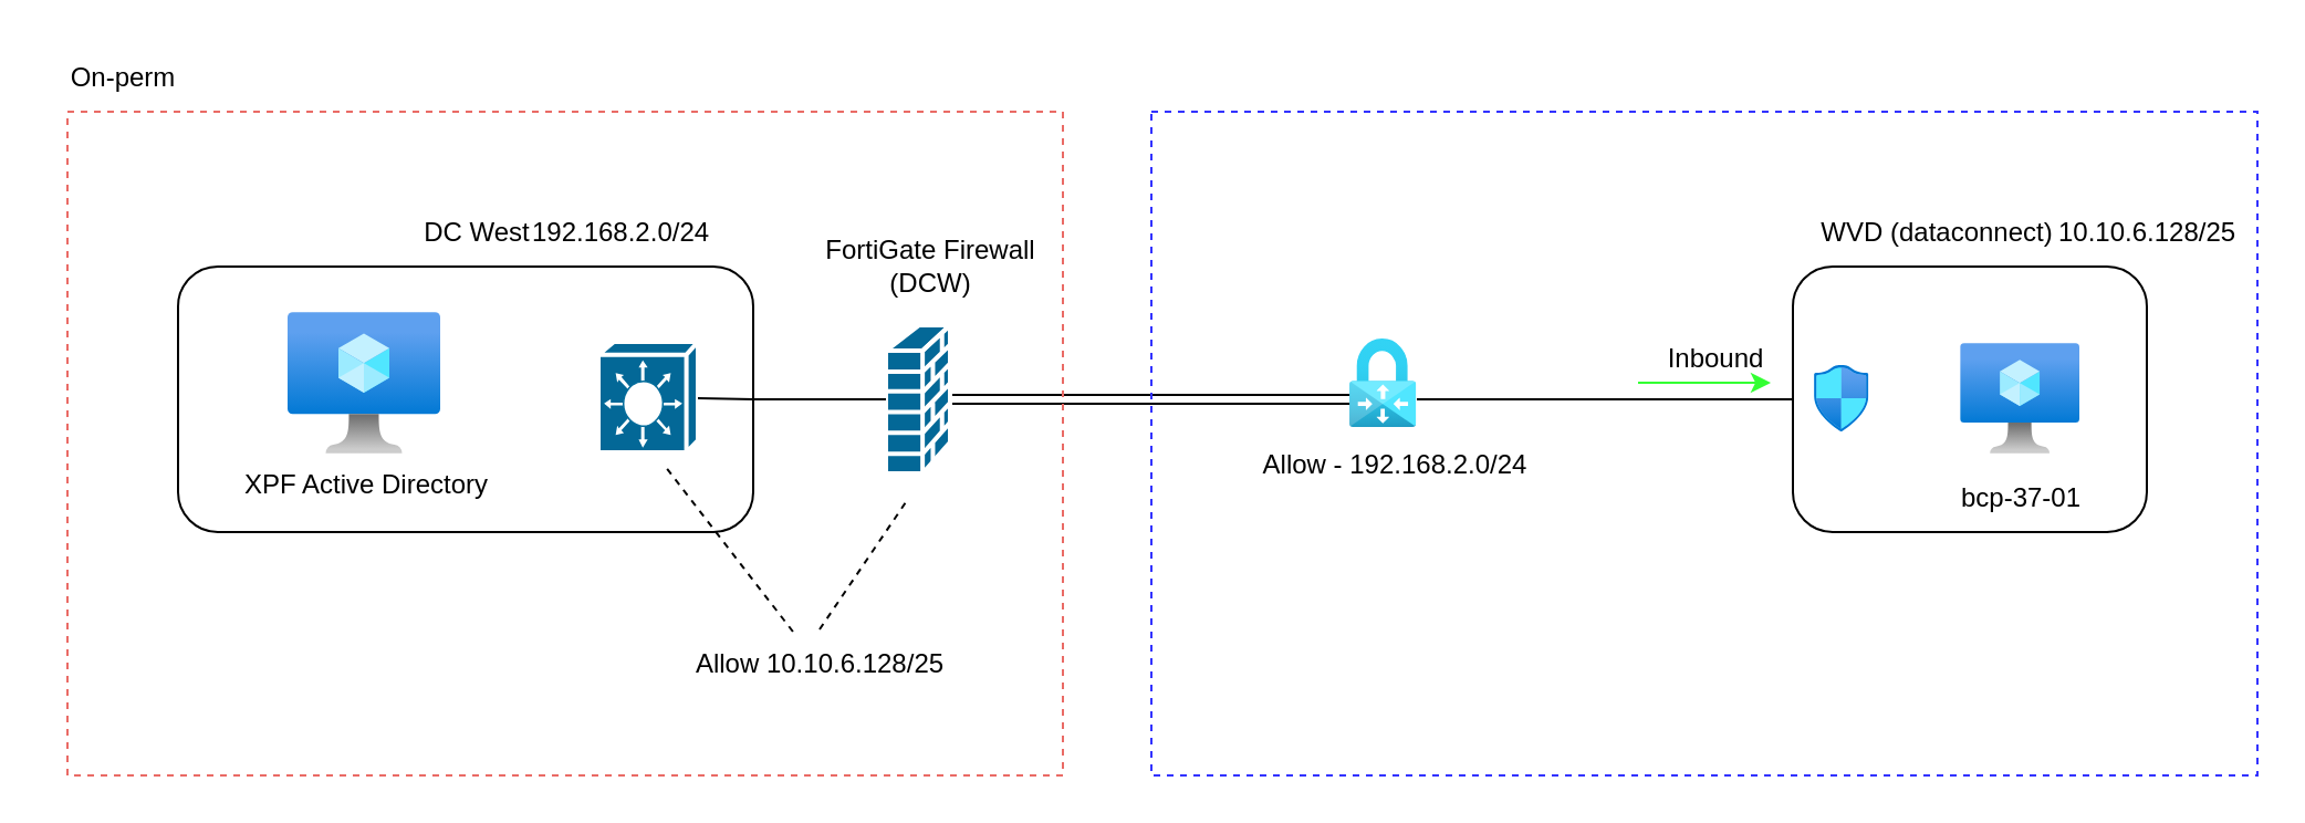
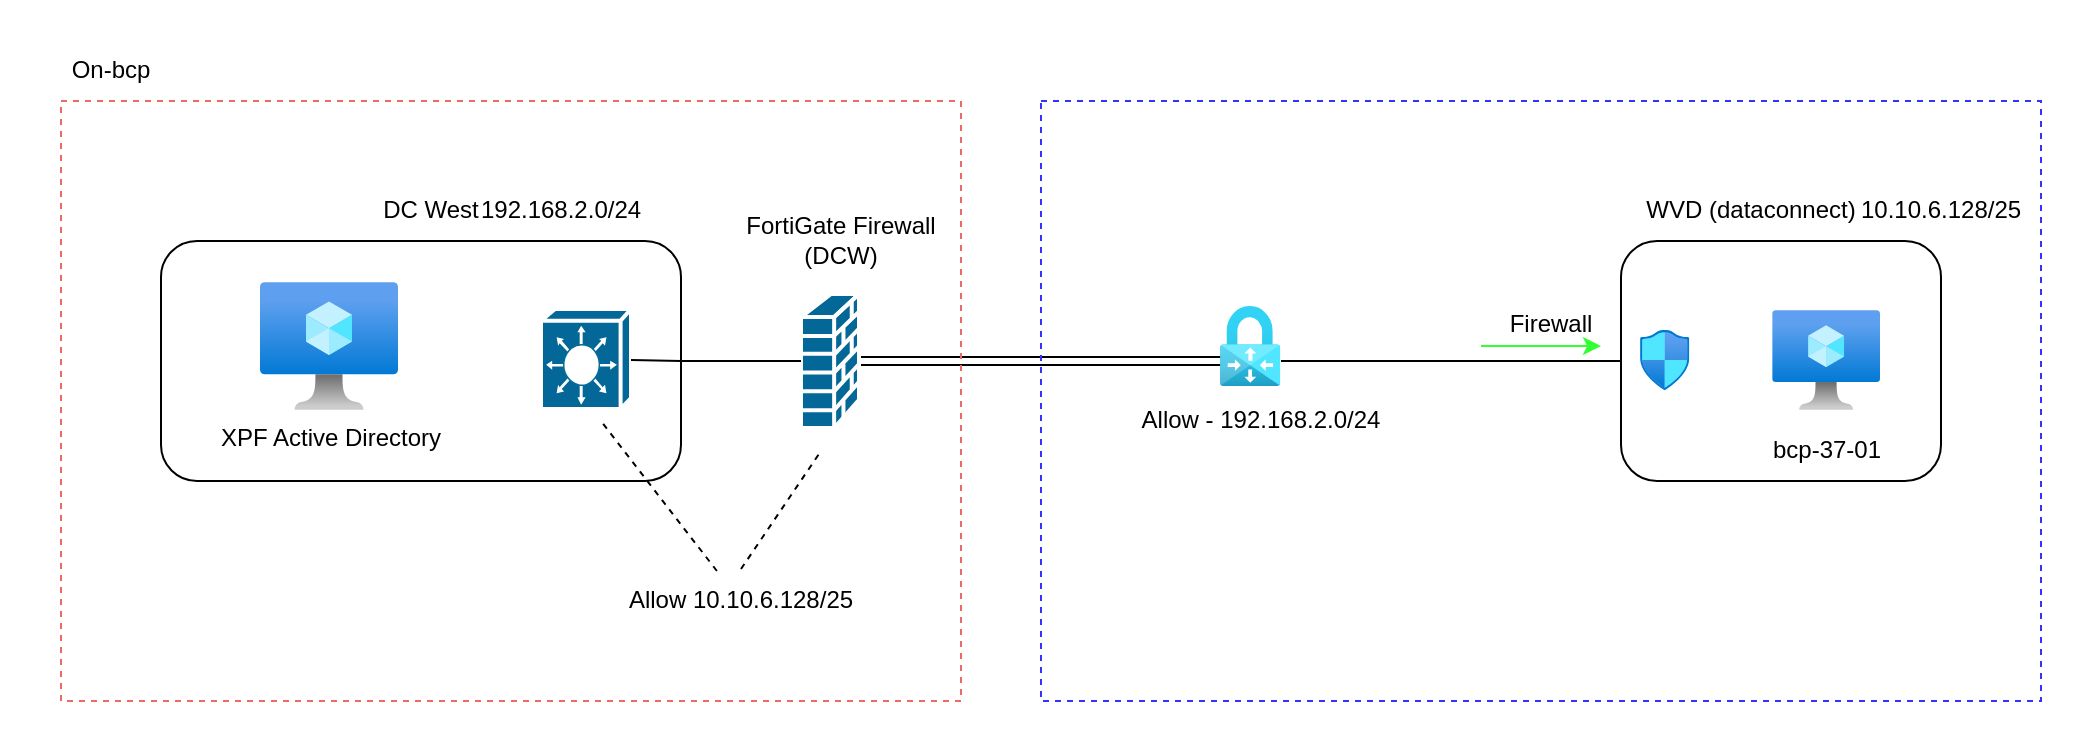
- <mxCell id="9" value="On-perm" style="text;html=1;align=center;verticalAlign=middle;resizable=0;points=[];autosize=1;strokeColor=none;fillColor=none;" vertex="1" parent="1"><mxGeometry x="20" y="20" width="70" height="30" as="geometry" /></mxCell>
+ <mxCell id="9" value="On-bcp" style="text;html=1;align=center;verticalAlign=middle;resizable=0;points=[];autosize=1;strokeColor=none;fillColor=none;" vertex="1" parent="1"><mxGeometry x="20" y="20" width="70" height="30" as="geometry" /></mxCell>
- <mxCell id="21" value="Inbound" style="text;html=1;align=center;verticalAlign=middle;resizable=0;points=[];autosize=1;strokeColor=none;fillColor=none;" vertex="1" parent="1"><mxGeometry x="740" y="146.5" width="70" height="30" as="geometry" /></mxCell>
+ <mxCell id="21" value="Firewall" style="text;html=1;align=center;verticalAlign=middle;resizable=0;points=[];autosize=1;strokeColor=none;fillColor=none;" vertex="1" parent="1"><mxGeometry x="740" y="146.5" width="70" height="30" as="geometry" /></mxCell>
